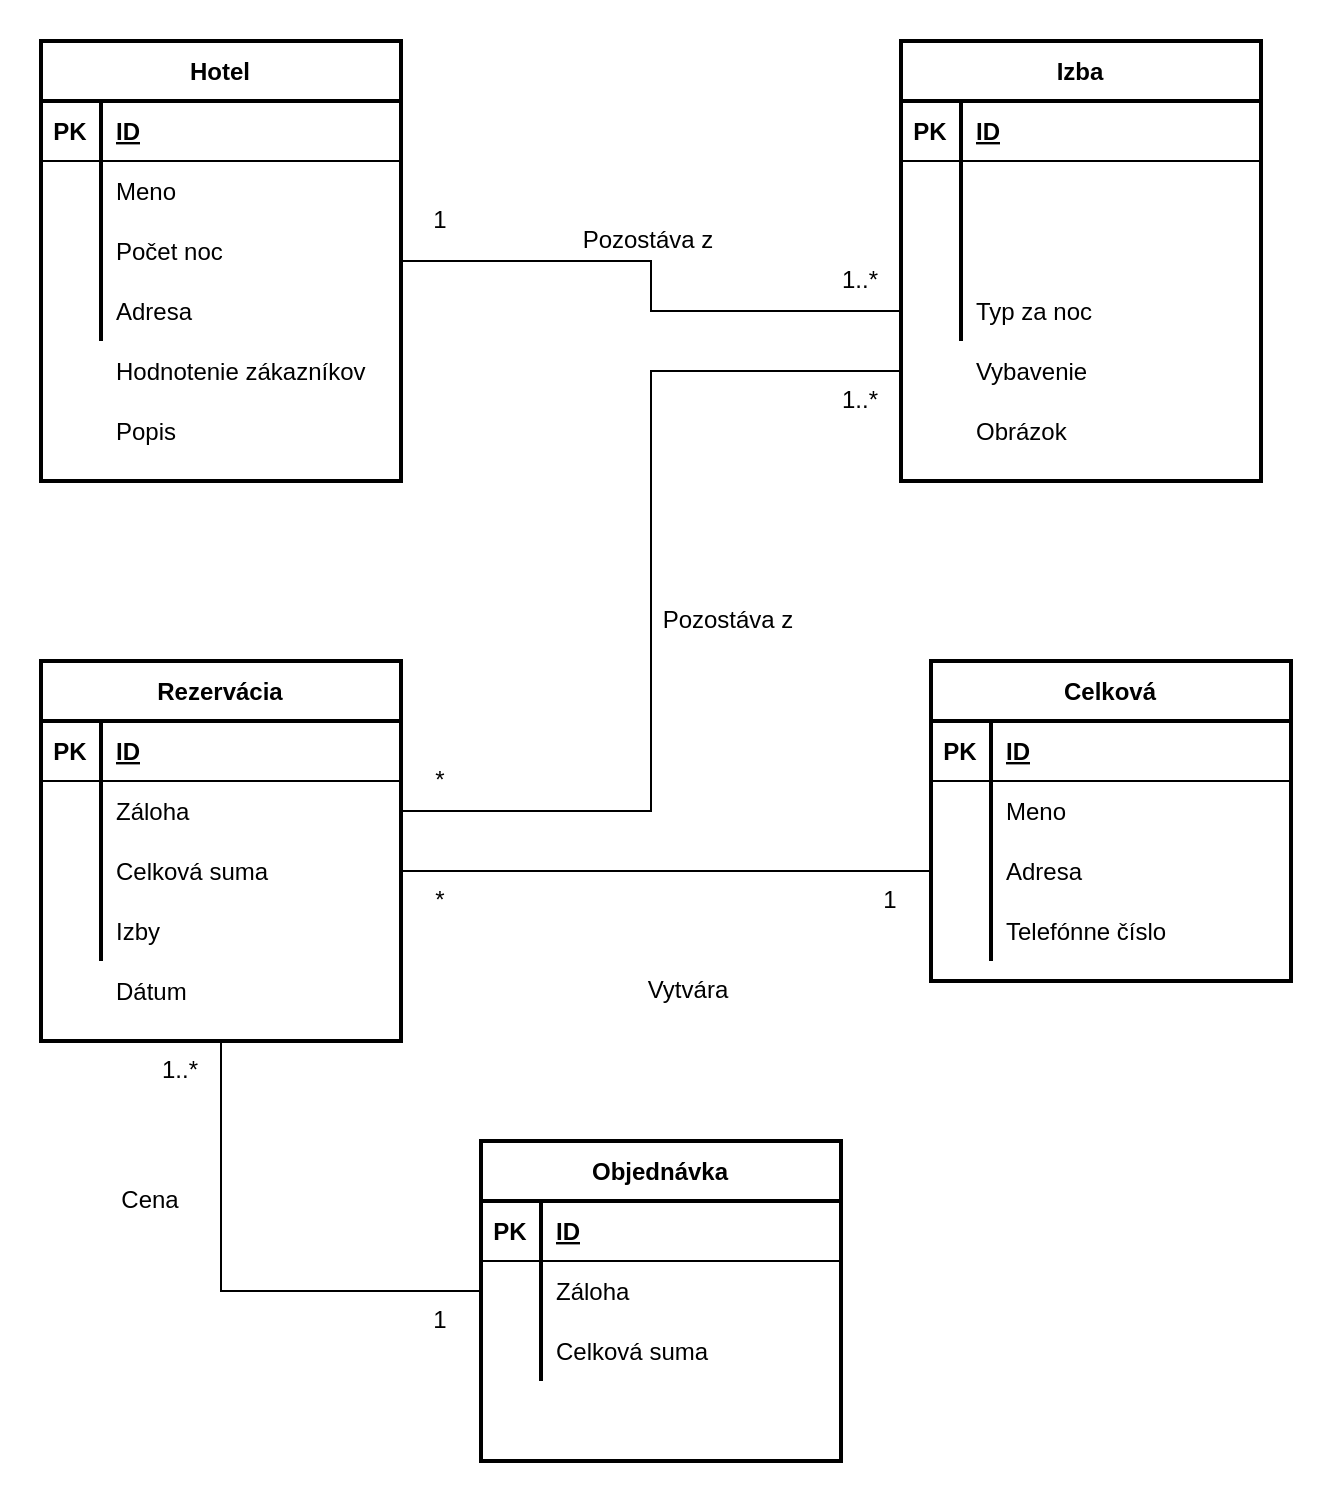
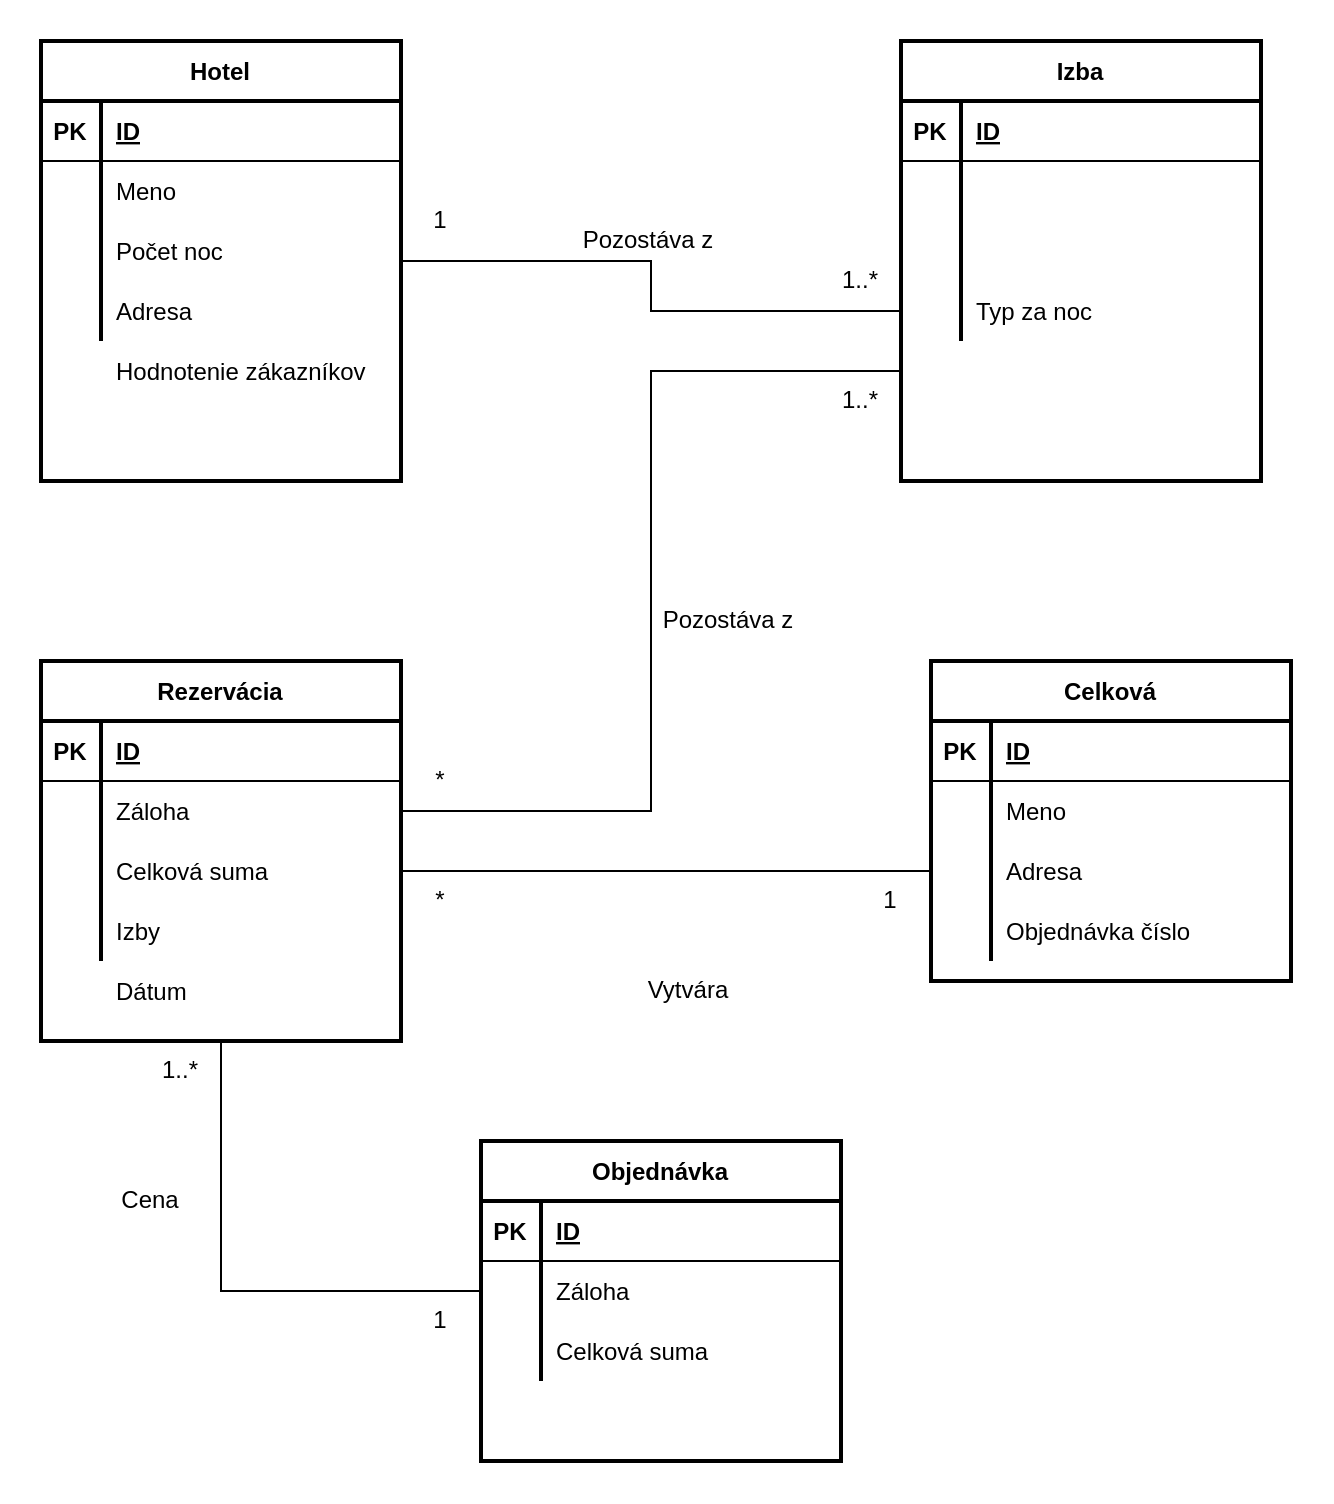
- <mxCell id="28" value="Vybavenie" style="shape=partialRectangle;connectable=0;fillColor=none;top=0;left=0;bottom=0;right=0;align=left;spacingLeft=6;overflow=hidden;" parent="1" vertex="1"><mxGeometry x="480" y="170" width="150" height="30" as="geometry" /></mxCell>
- <mxCell id="75" value="Popis" style="shape=partialRectangle;connectable=0;fillColor=none;top=0;left=0;bottom=0;right=0;align=left;spacingLeft=6;overflow=hidden;" parent="1" vertex="1"><mxGeometry x="50" y="200" width="150" height="30" as="geometry" /></mxCell>
- <mxCell id="29" value="Obrázok" style="shape=partialRectangle;connectable=0;fillColor=none;top=0;left=0;bottom=0;right=0;align=left;spacingLeft=6;overflow=hidden;" parent="1" vertex="1"><mxGeometry x="480" y="200" width="150" height="30" as="geometry" /></mxCell>
- <mxCell id="57" value="Telefónne číslo" style="shape=partialRectangle;connectable=0;fillColor=none;top=0;left=0;bottom=0;right=0;align=left;spacingLeft=6;overflow=hidden;" parent="55" vertex="1"><mxGeometry x="30" width="150" height="30" as="geometry" /></mxCell>
+ <mxCell id="57" value="Objednávka číslo" style="shape=partialRectangle;connectable=0;fillColor=none;top=0;left=0;bottom=0;right=0;align=left;spacingLeft=6;overflow=hidden;" parent="55" vertex="1"><mxGeometry x="30" width="150" height="30" as="geometry" /></mxCell>
